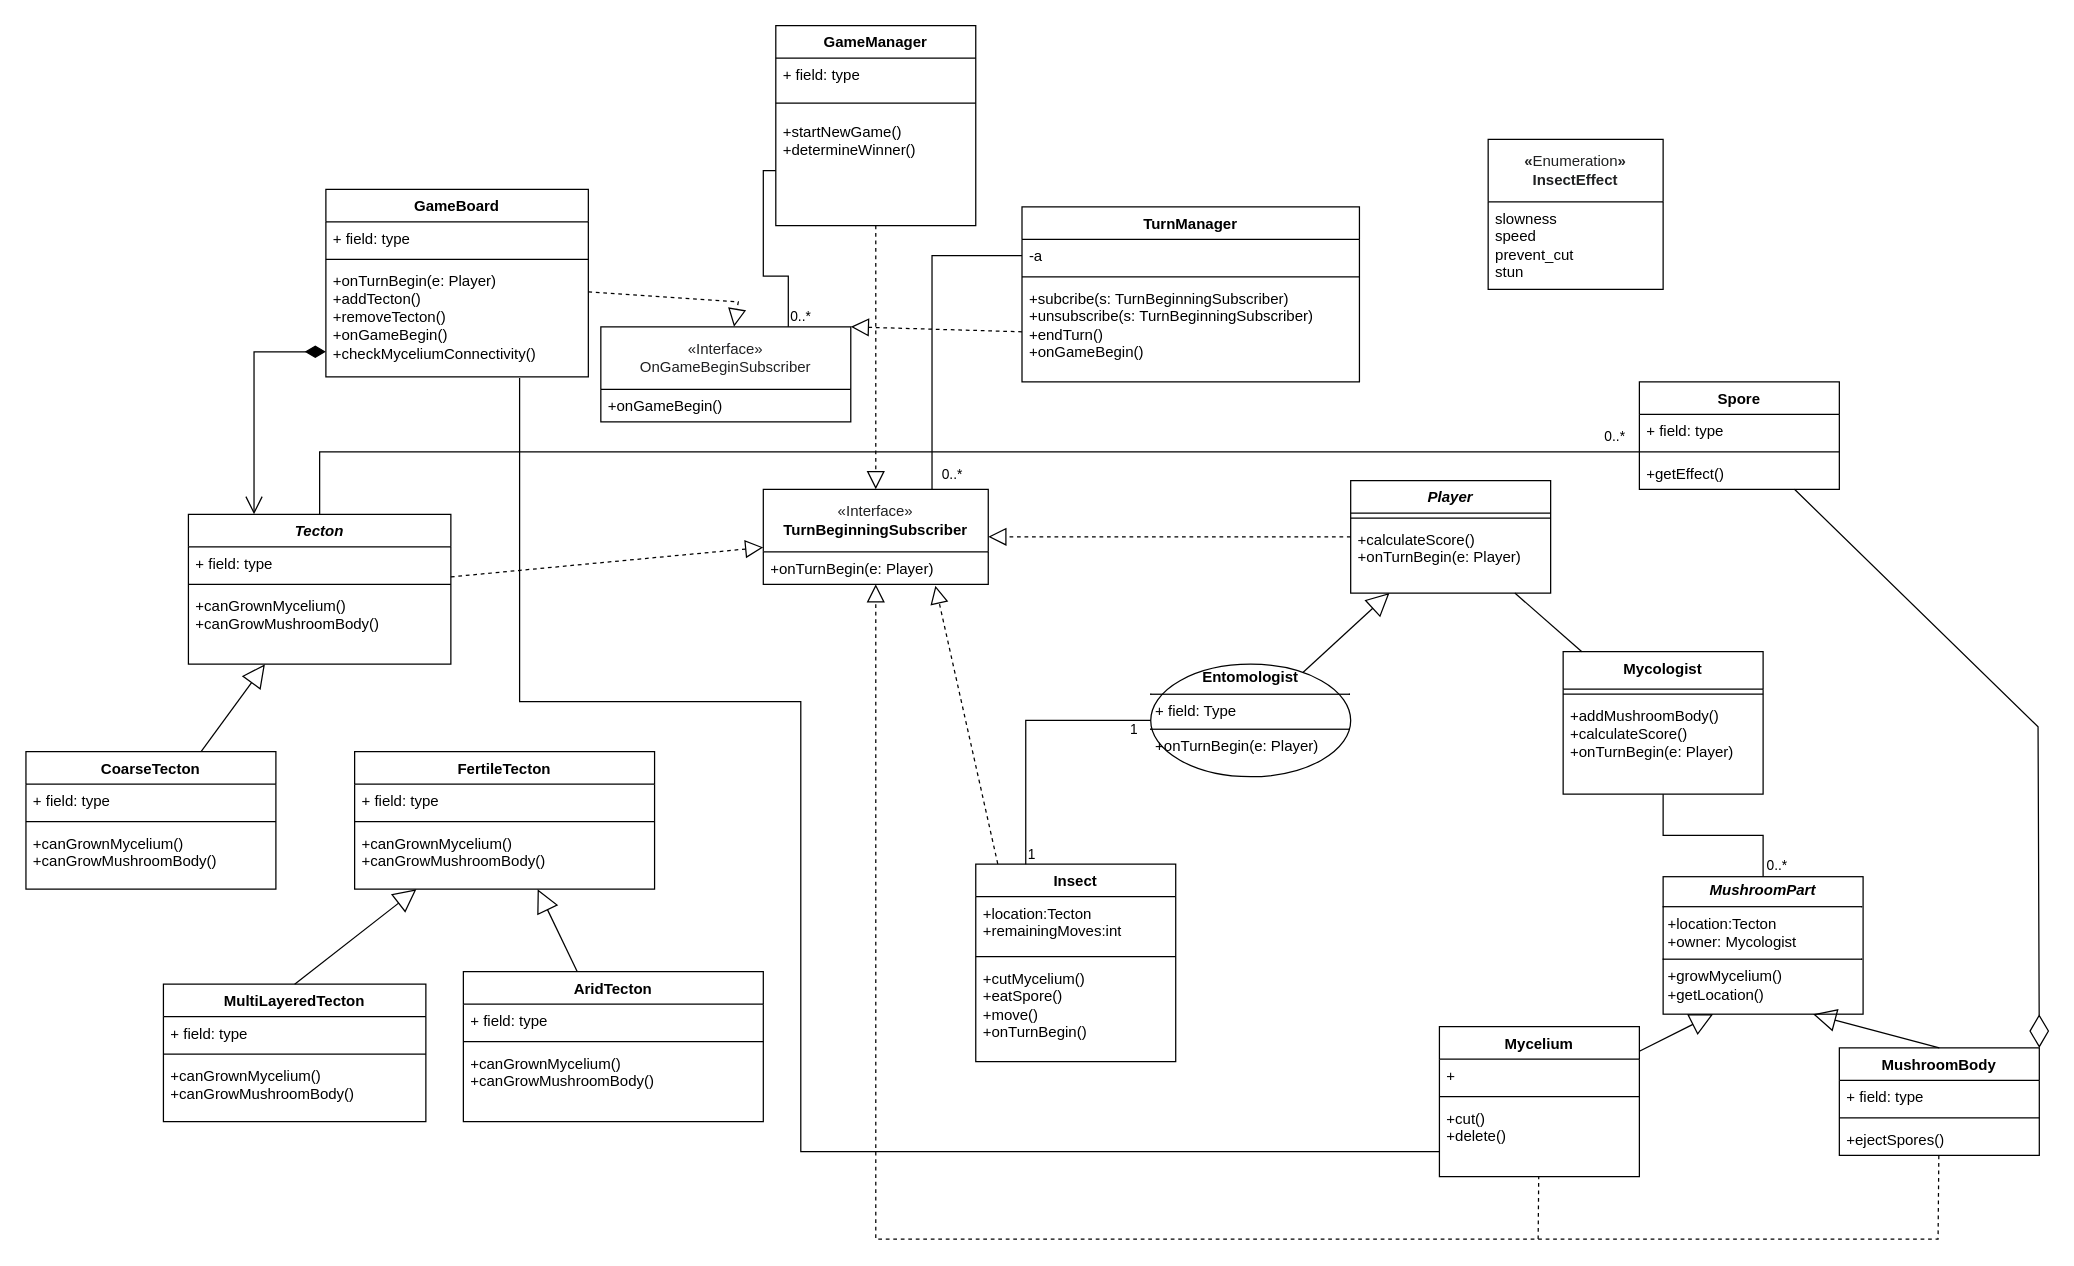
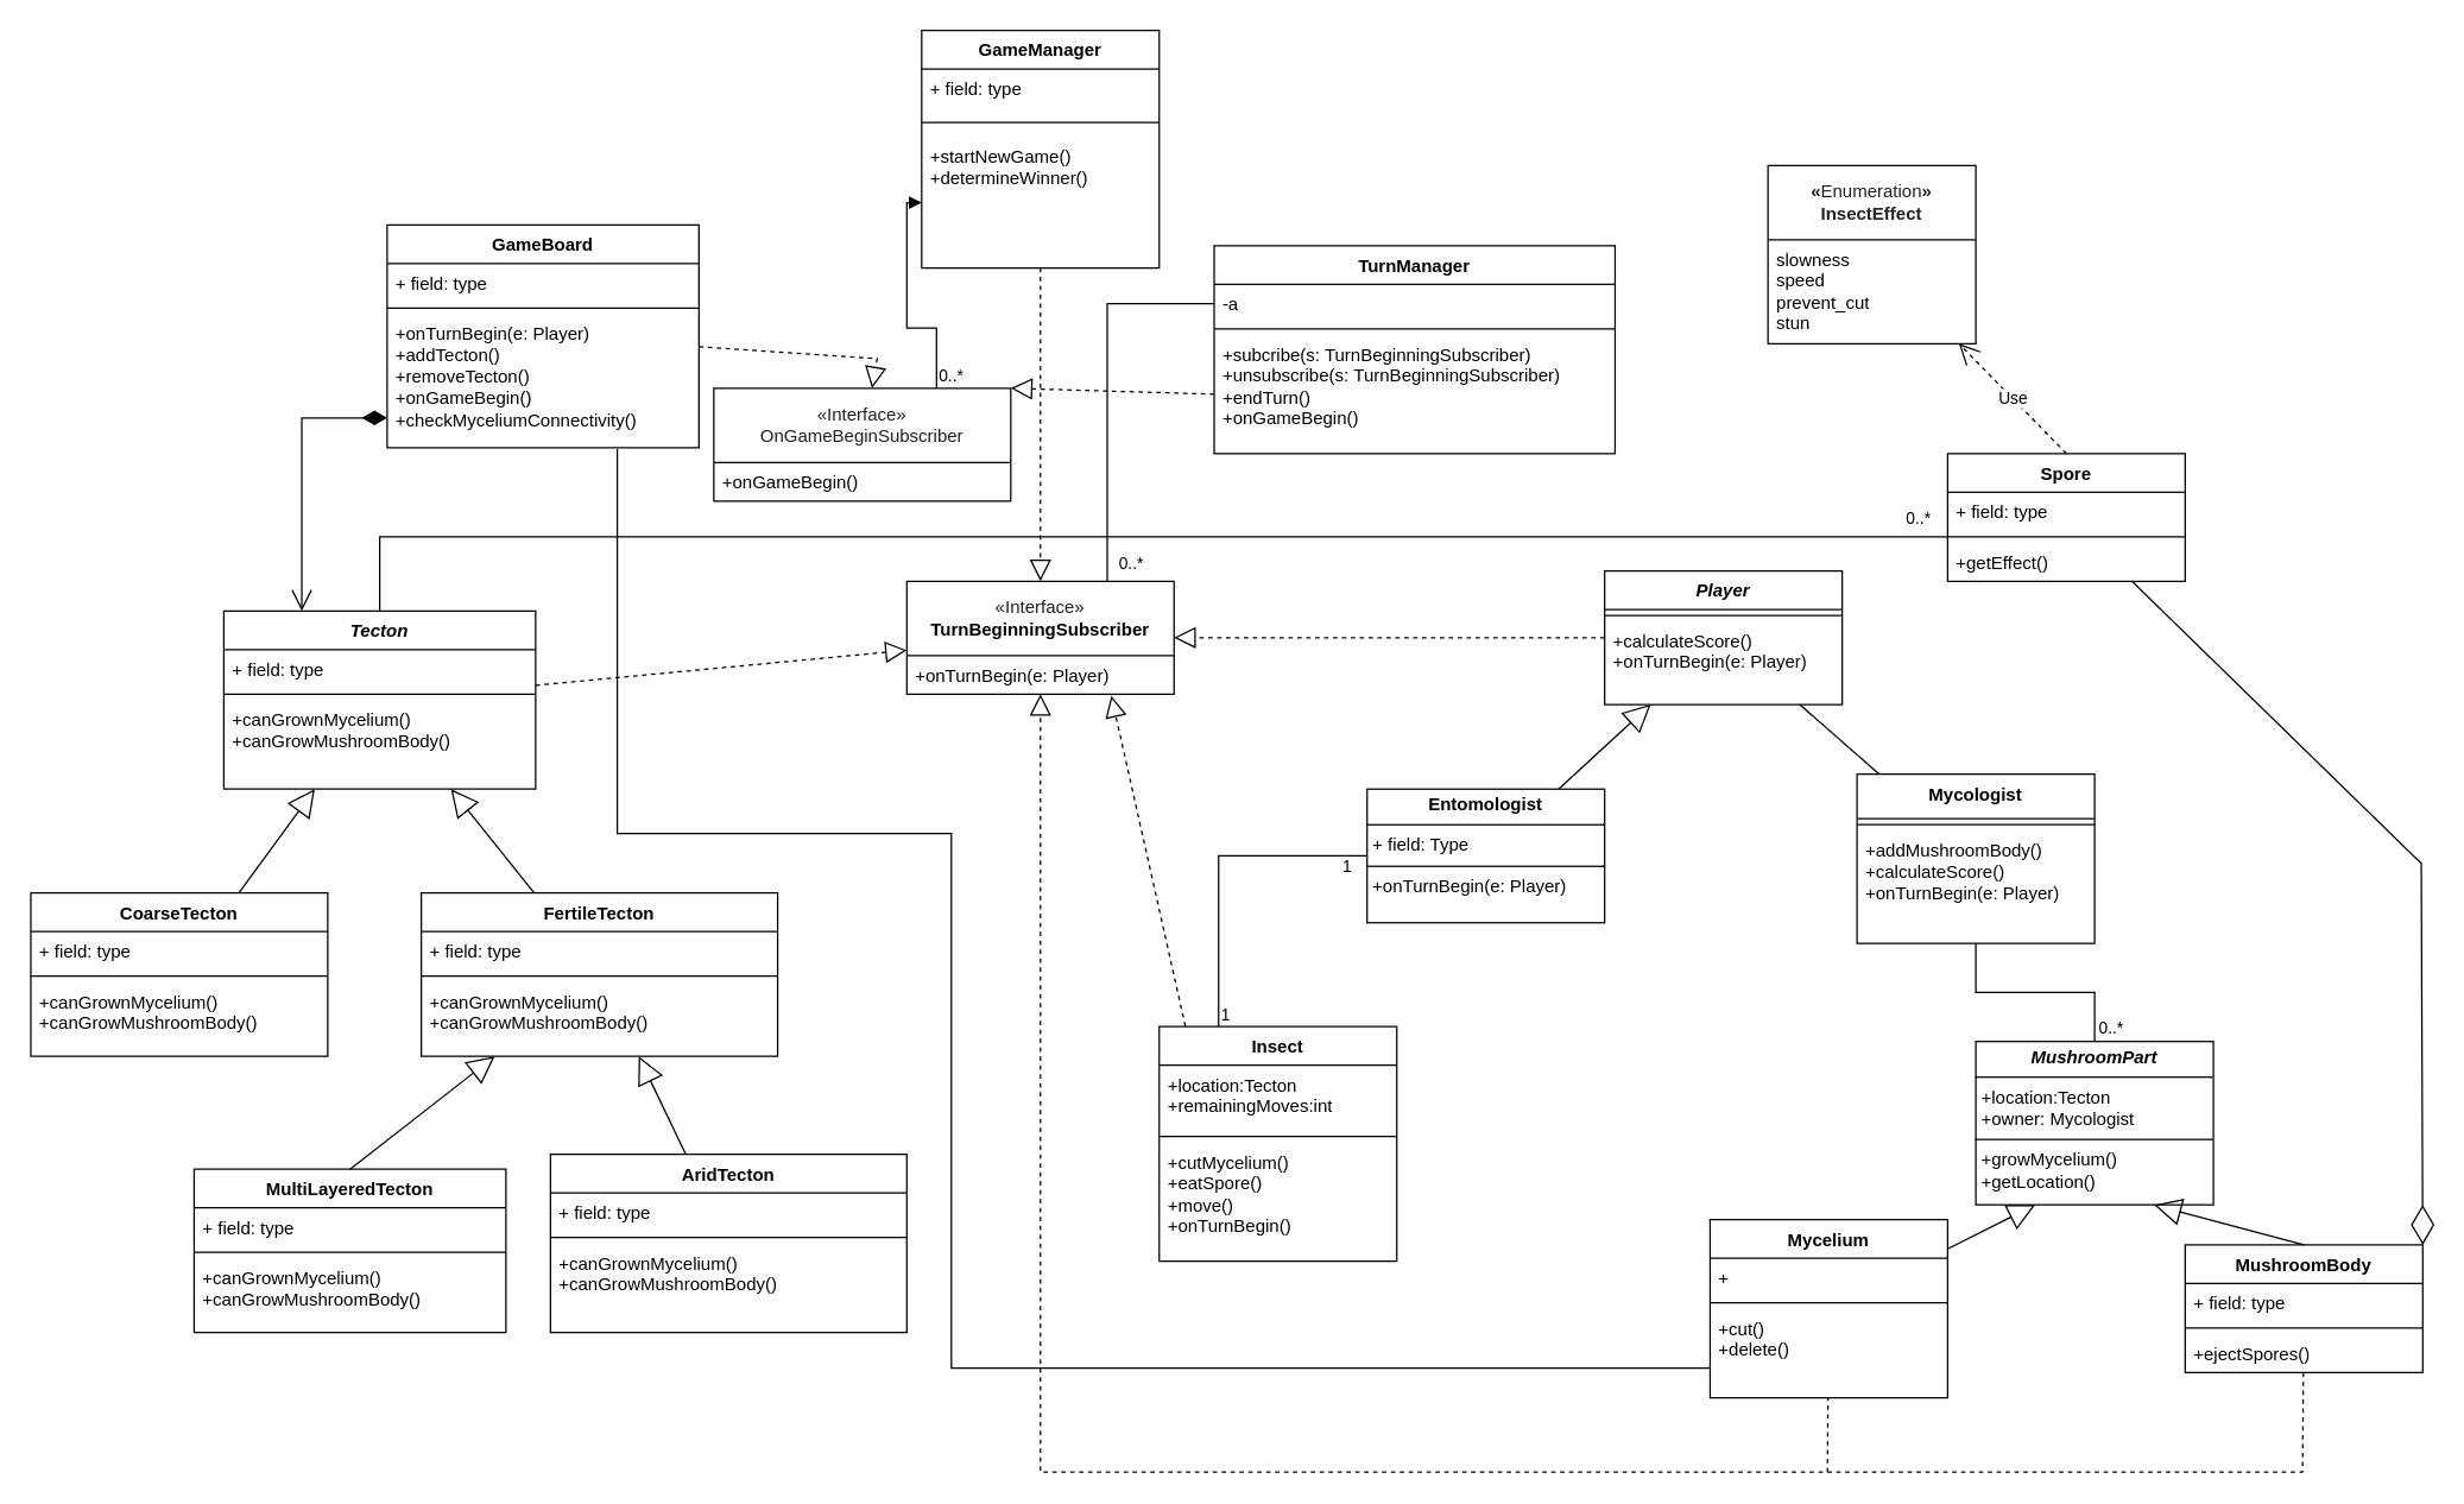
- <mxCell id="92" value="" style="endArrow=none;html=1;edgeStyle=orthogonalEdgeStyle;rounded=0;exitX=0.75;exitY=0;exitDx=0;exitDy=0;entryX=0;entryY=0.5;entryDx=0;entryDy=0;" edge="1" parent="1" source="88" target="49"><mxGeometry relative="1" as="geometry"><mxPoint x="630" y="371" as="sourcePoint" /><mxPoint x="790" y="371" as="targetPoint" /></mxGeometry></mxCell>
+ <mxCell id="92" value="" style="endArrow=block;html=1;edgeStyle=orthogonalEdgeStyle;rounded=0;exitX=0.75;exitY=0;exitDx=0;exitDy=0;entryX=0;entryY=0.5;entryDx=0;entryDy=0;" edge="1" parent="1" source="88" target="49"><mxGeometry relative="1" as="geometry"><mxPoint x="630" y="371" as="sourcePoint" /><mxPoint x="790" y="371" as="targetPoint" /></mxGeometry></mxCell>
+ <mxCell id="61" value="Use" style="endArrow=open;endSize=12;dashed=1;html=1;rounded=0;exitX=0.5;exitY=0;exitDx=0;exitDy=0;" parent="1" source="38" target="59" edge="1"><mxGeometry width="160" relative="1" as="geometry"><mxPoint x="580" y="411" as="sourcePoint" /><mxPoint x="740" y="411" as="targetPoint" /></mxGeometry></mxCell>
+ <mxCell id="15" value="" style="endArrow=block;endSize=16;endFill=0;html=1;rounded=0;" parent="1" source="10" target="2" edge="1"><mxGeometry width="160" relative="1" as="geometry"><mxPoint x="214" y="501" as="sourcePoint" /><mxPoint x="270" y="561" as="targetPoint" /></mxGeometry></mxCell>
- <mxCell id="50" value="&lt;p style=&quot;margin:0px;margin-top:4px;text-align:center;&quot;&gt;&lt;b&gt;Entomologist&lt;/b&gt;&lt;/p&gt;&lt;hr size=&quot;1&quot; style=&quot;border-style:solid;&quot;&gt;&lt;p style=&quot;margin:0px;margin-left:4px;&quot;&gt;+ field: Type&lt;/p&gt;&lt;hr size=&quot;1&quot; style=&quot;border-style:solid;&quot;&gt;&lt;p style=&quot;margin:0px;margin-left:4px;&quot;&gt;+onTurnBegin(e: Player)&lt;/p&gt;" style="ellipse;verticalAlign=top;align=left;overflow=fill;html=1;whiteSpace=wrap;" parent="1" vertex="1"><mxGeometry x="920" y="531" width="160" height="90" as="geometry" /></mxCell>
+ <mxCell id="50" value="&lt;p style=&quot;margin:0px;margin-top:4px;text-align:center;&quot;&gt;&lt;b&gt;Entomologist&lt;/b&gt;&lt;/p&gt;&lt;hr size=&quot;1&quot; style=&quot;border-style:solid;&quot;&gt;&lt;p style=&quot;margin:0px;margin-left:4px;&quot;&gt;+ field: Type&lt;/p&gt;&lt;hr size=&quot;1&quot; style=&quot;border-style:solid;&quot;&gt;&lt;p style=&quot;margin:0px;margin-left:4px;&quot;&gt;+onTurnBegin(e: Player)&lt;/p&gt;" style="verticalAlign=top;align=left;overflow=fill;html=1;whiteSpace=wrap;" parent="1" vertex="1"><mxGeometry x="920" y="531" width="160" height="90" as="geometry" /></mxCell>
